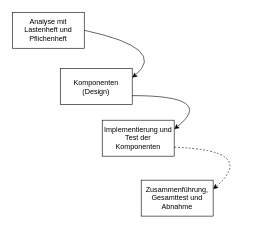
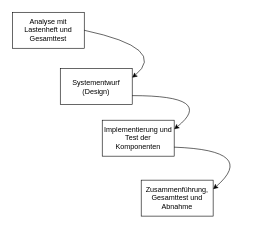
- <mxCell id="2" value="Analyse mit Lastenheft und Pflichenheft" style="rounded=0;whiteSpace=wrap;html=1;" parent="1" vertex="1"><mxGeometry x="20" y="20" width="120" height="60" as="geometry" /></mxCell>
+ <mxCell id="2" value="Analyse mit Lastenheft und Gesamttest" style="rounded=0;whiteSpace=wrap;html=1;" parent="1" vertex="1"><mxGeometry x="20" y="20" width="120" height="60" as="geometry" /></mxCell>
- <mxCell id="3" value="&lt;div&gt;Komponenten&lt;/div&gt;&lt;div&gt;(Design)&lt;br&gt;&lt;/div&gt;" style="rounded=0;whiteSpace=wrap;html=1;" parent="1" vertex="1"><mxGeometry x="100" y="114" width="120" height="60" as="geometry" /></mxCell>
+ <mxCell id="3" value="&lt;div&gt;Systementwurf&lt;/div&gt;&lt;div&gt;(Design)&lt;br&gt;&lt;/div&gt;" style="rounded=0;whiteSpace=wrap;html=1;" parent="1" vertex="1"><mxGeometry x="100" y="114" width="120" height="60" as="geometry" /></mxCell>
- <mxCell id="8" value="" style="endArrow=classic;html=1;rounded=0;exitX=1;exitY=0.75;exitDx=0;exitDy=0;entryX=1;entryY=0.25;entryDx=0;entryDy=0;curved=1;dashed=1;" parent="1" source="5" target="6" edge="1"><mxGeometry width="50" height="50" relative="1" as="geometry"><mxPoint x="350" y="240" as="sourcePoint" /><mxPoint x="410" y="309" as="targetPoint" /><Array as="points"><mxPoint x="430" y="250" /></Array></mxGeometry></mxCell>
+ <mxCell id="8" value="" style="endArrow=classic;html=1;rounded=0;exitX=1;exitY=0.75;exitDx=0;exitDy=0;entryX=1;entryY=0.25;entryDx=0;entryDy=0;curved=1;" parent="1" source="5" target="6" edge="1"><mxGeometry width="50" height="50" relative="1" as="geometry"><mxPoint x="350" y="240" as="sourcePoint" /><mxPoint x="410" y="309" as="targetPoint" /><Array as="points"><mxPoint x="430" y="250" /></Array></mxGeometry></mxCell>
